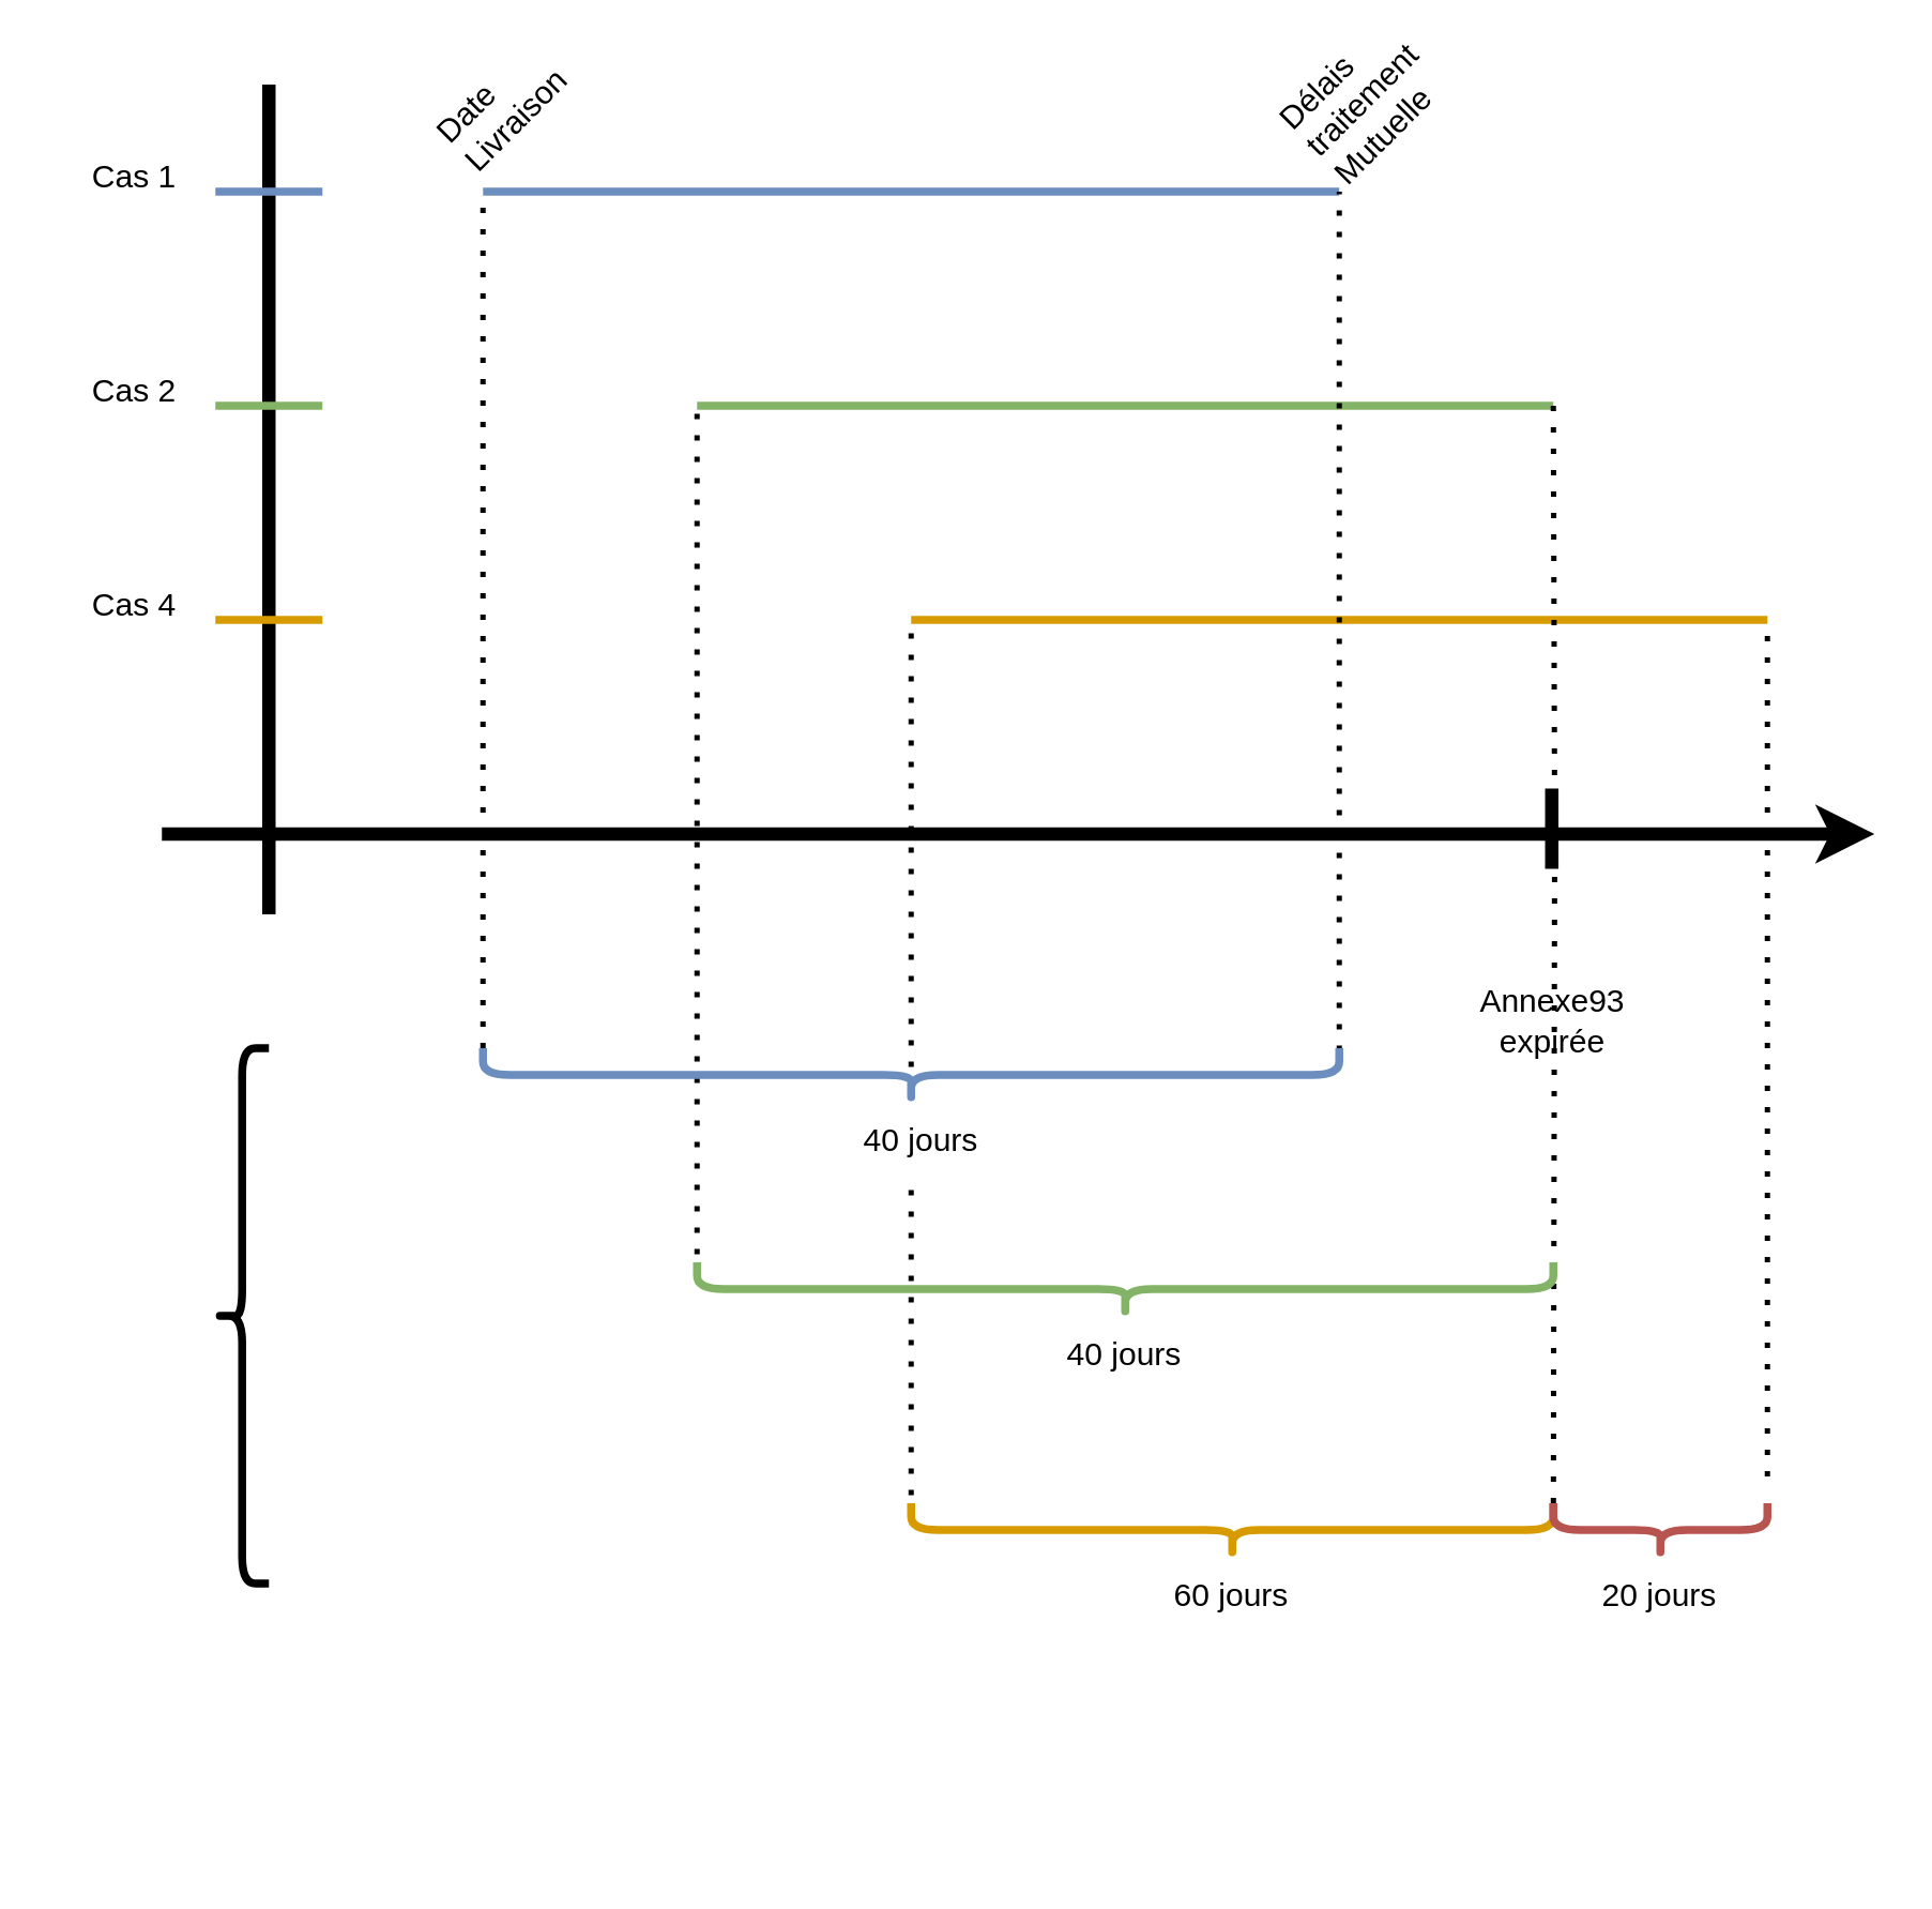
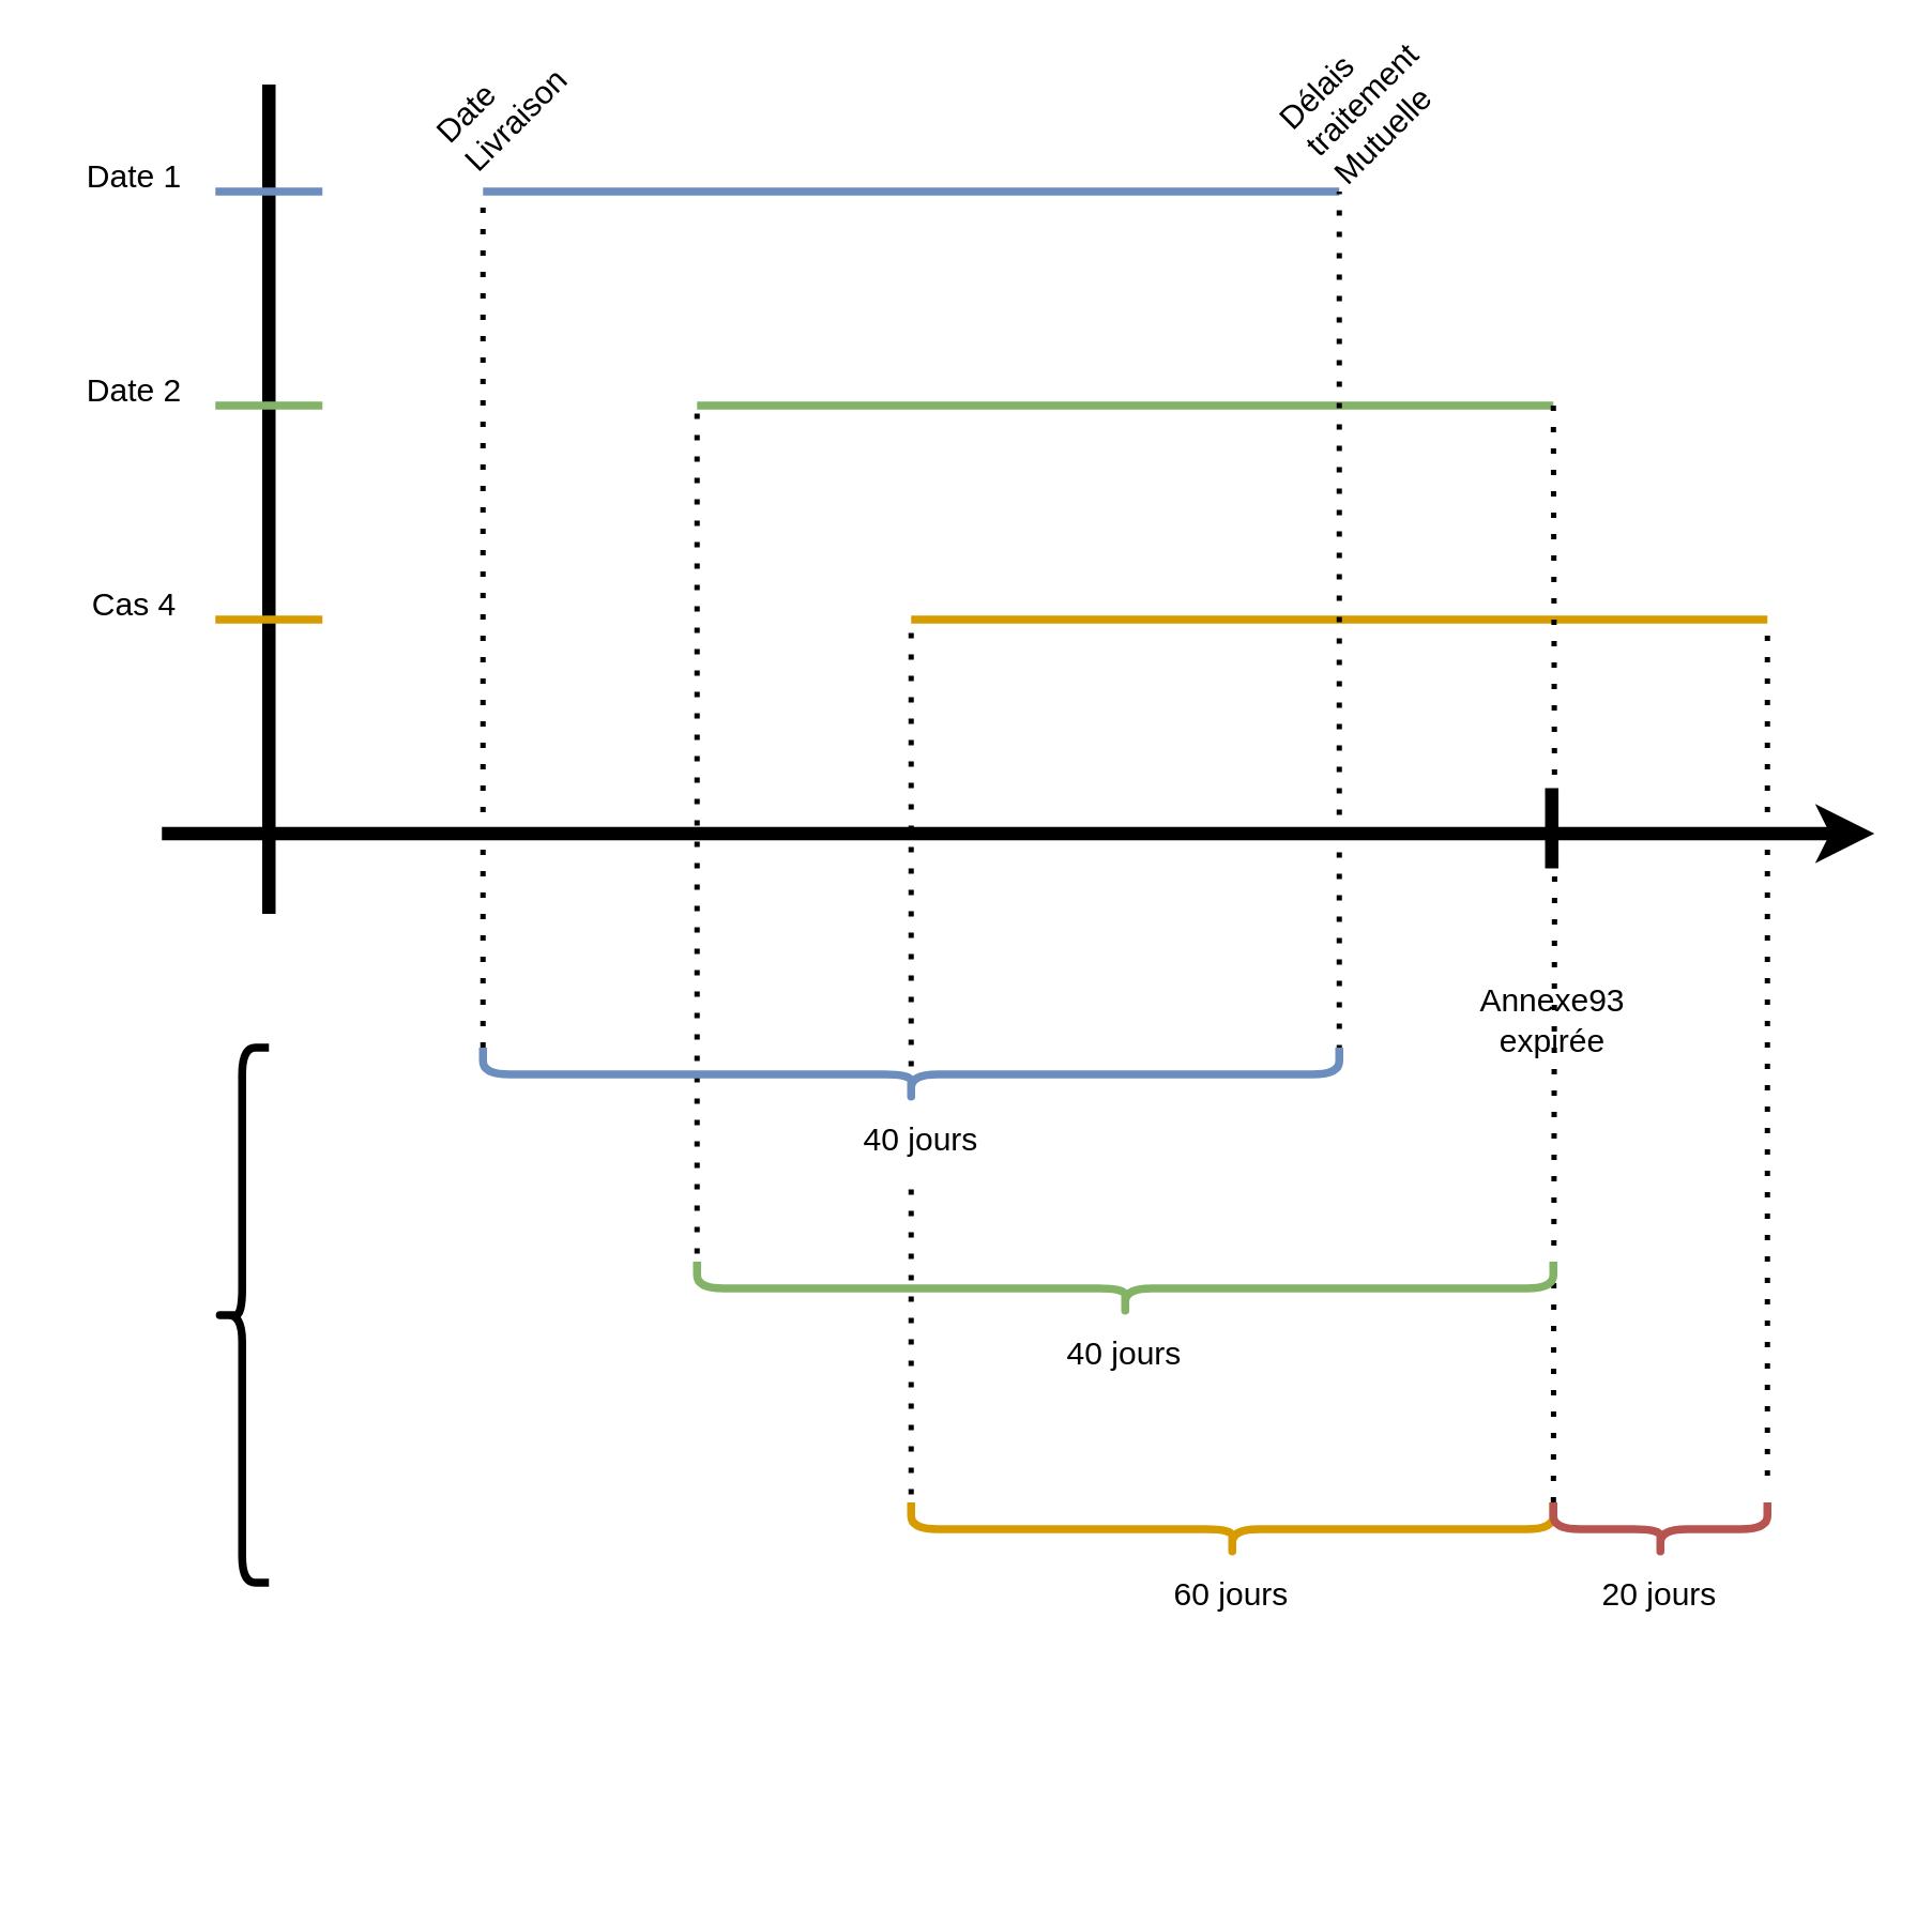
- <mxCell id="29" value="Cas 1" style="text;html=1;strokeColor=none;fillColor=none;align=center;verticalAlign=middle;whiteSpace=wrap;rounded=0;" vertex="1" parent="1"><mxGeometry x="20" y="50" width="60" height="30" as="geometry" /></mxCell>
+ <mxCell id="29" value="Date 1" style="text;html=1;strokeColor=none;fillColor=none;align=center;verticalAlign=middle;whiteSpace=wrap;rounded=0;" vertex="1" parent="1"><mxGeometry x="20" y="50" width="60" height="30" as="geometry" /></mxCell>
- <mxCell id="28" value="Cas 2" style="text;html=1;strokeColor=none;fillColor=none;align=center;verticalAlign=middle;whiteSpace=wrap;rounded=0;" vertex="1" parent="1"><mxGeometry x="20" y="130" width="60" height="30" as="geometry" /></mxCell>
+ <mxCell id="28" value="Date 2" style="text;html=1;strokeColor=none;fillColor=none;align=center;verticalAlign=middle;whiteSpace=wrap;rounded=0;" vertex="1" parent="1"><mxGeometry x="20" y="130" width="60" height="30" as="geometry" /></mxCell>
